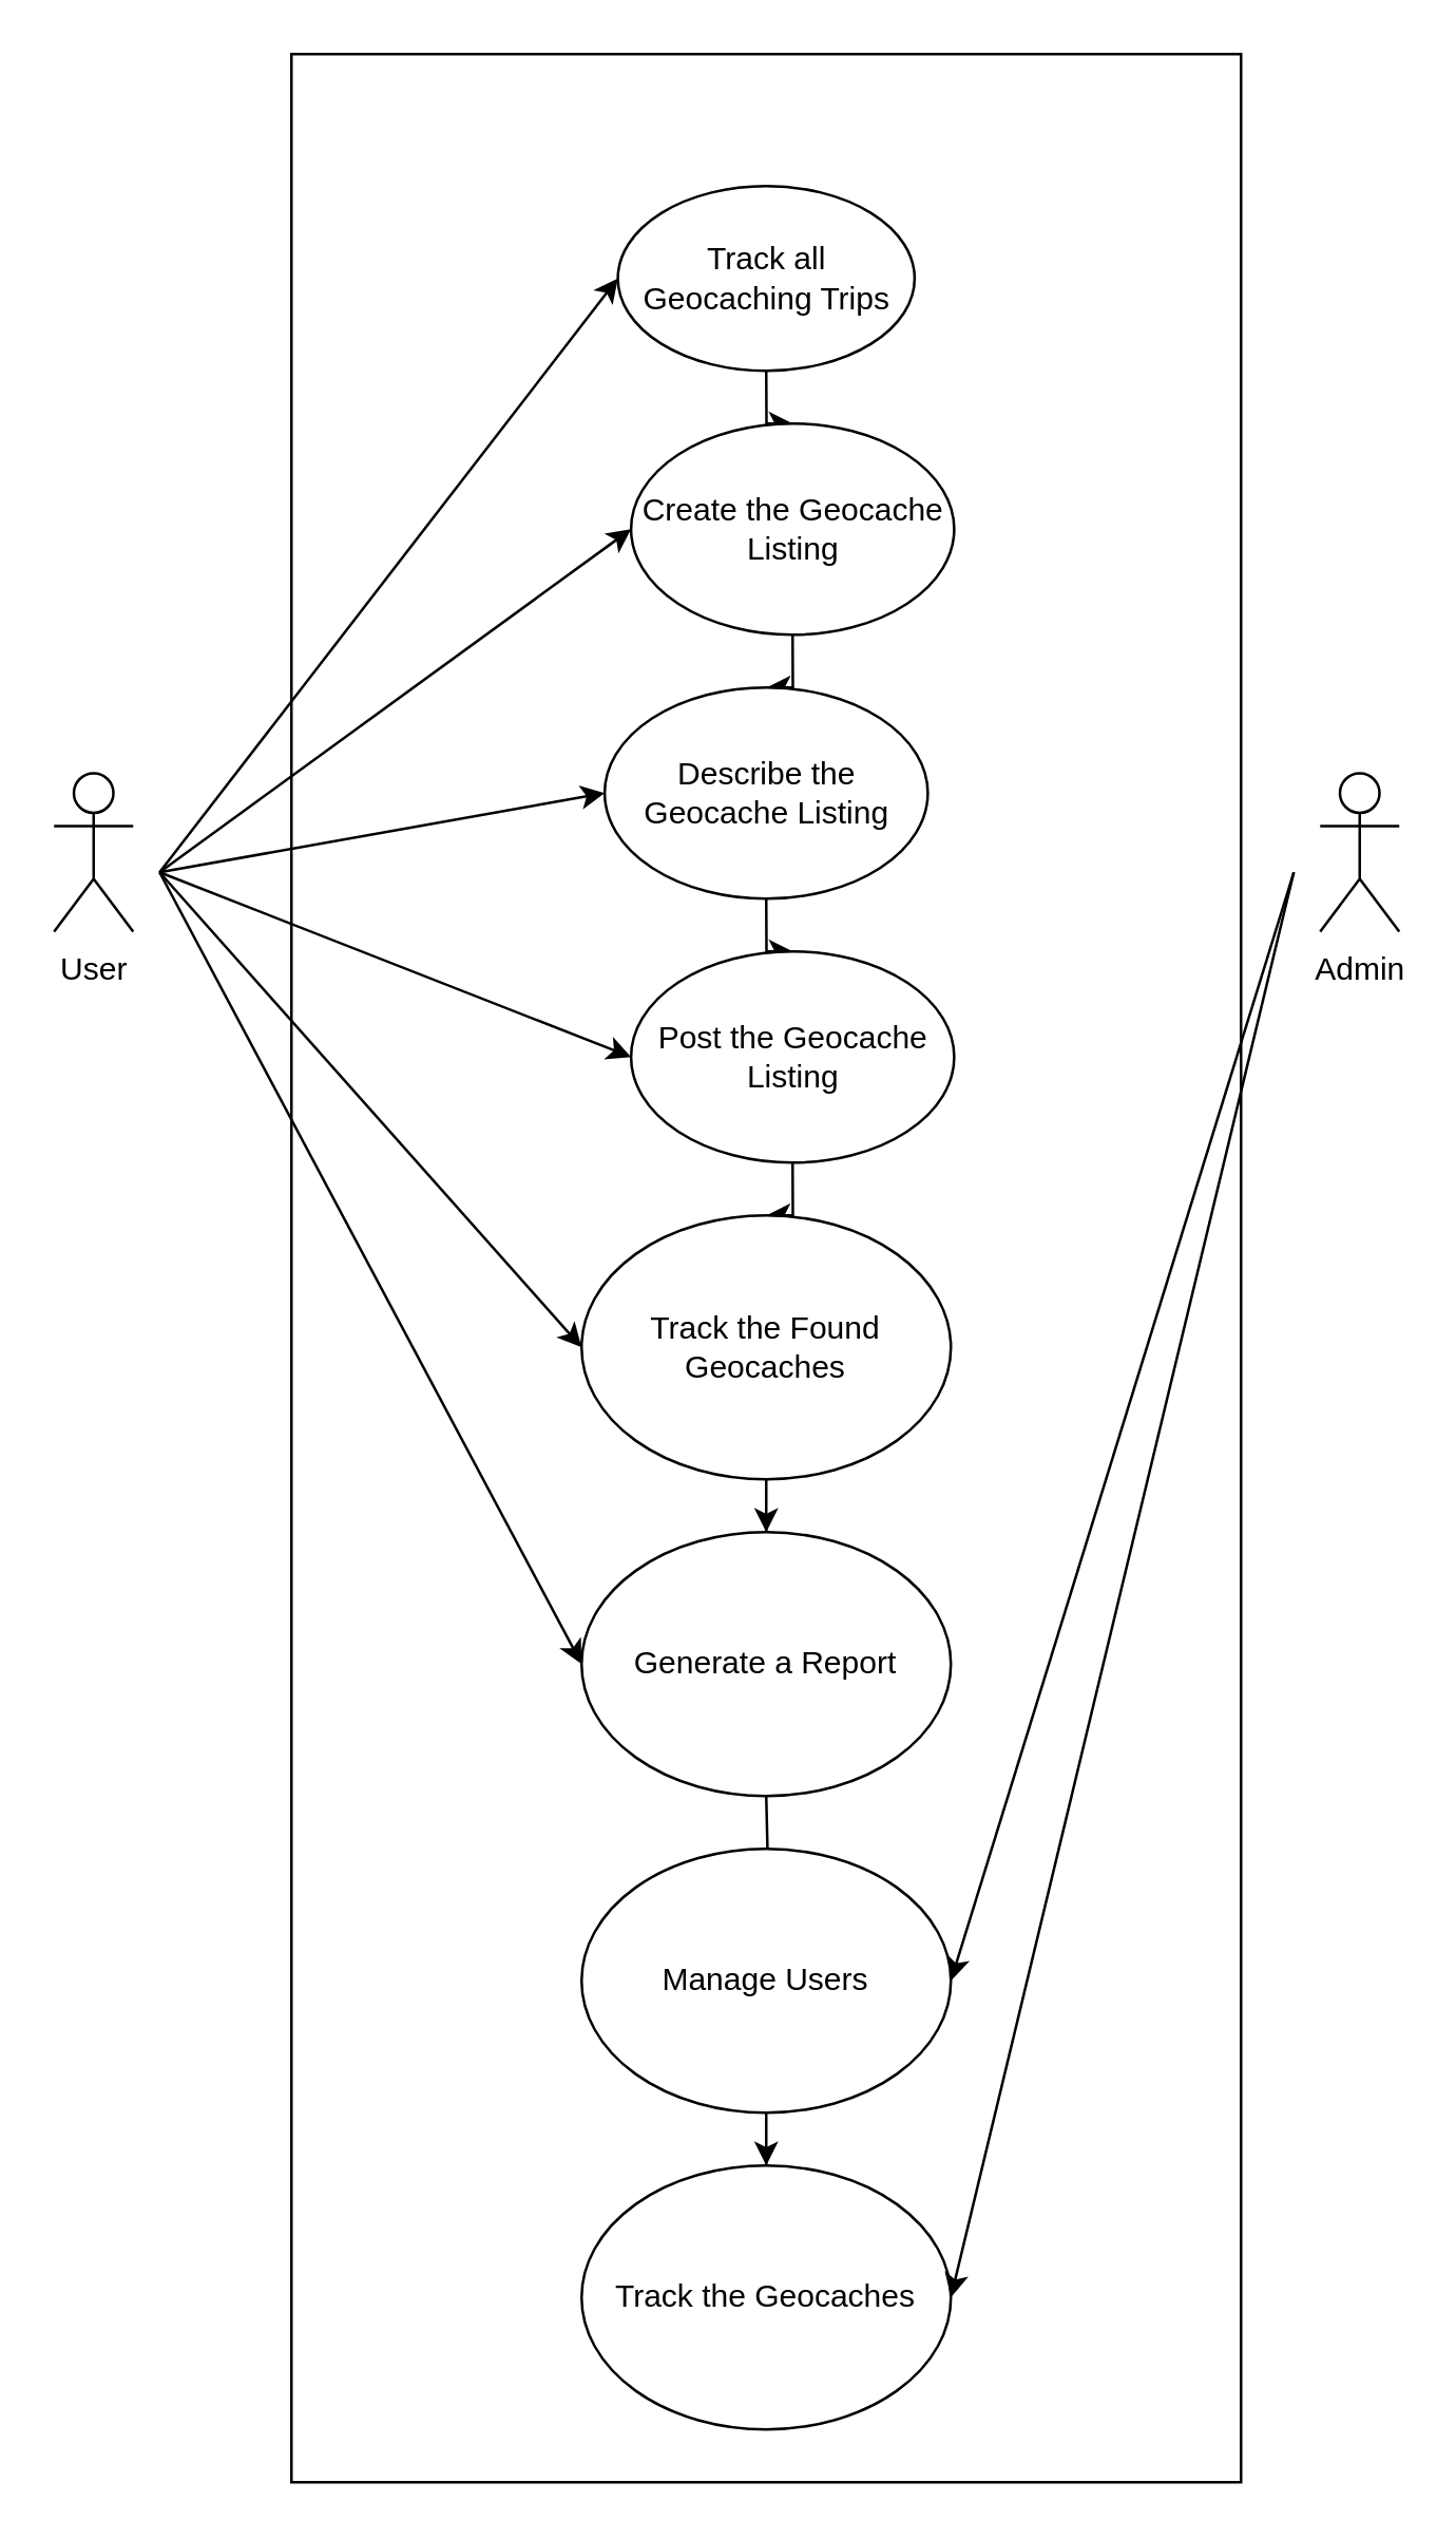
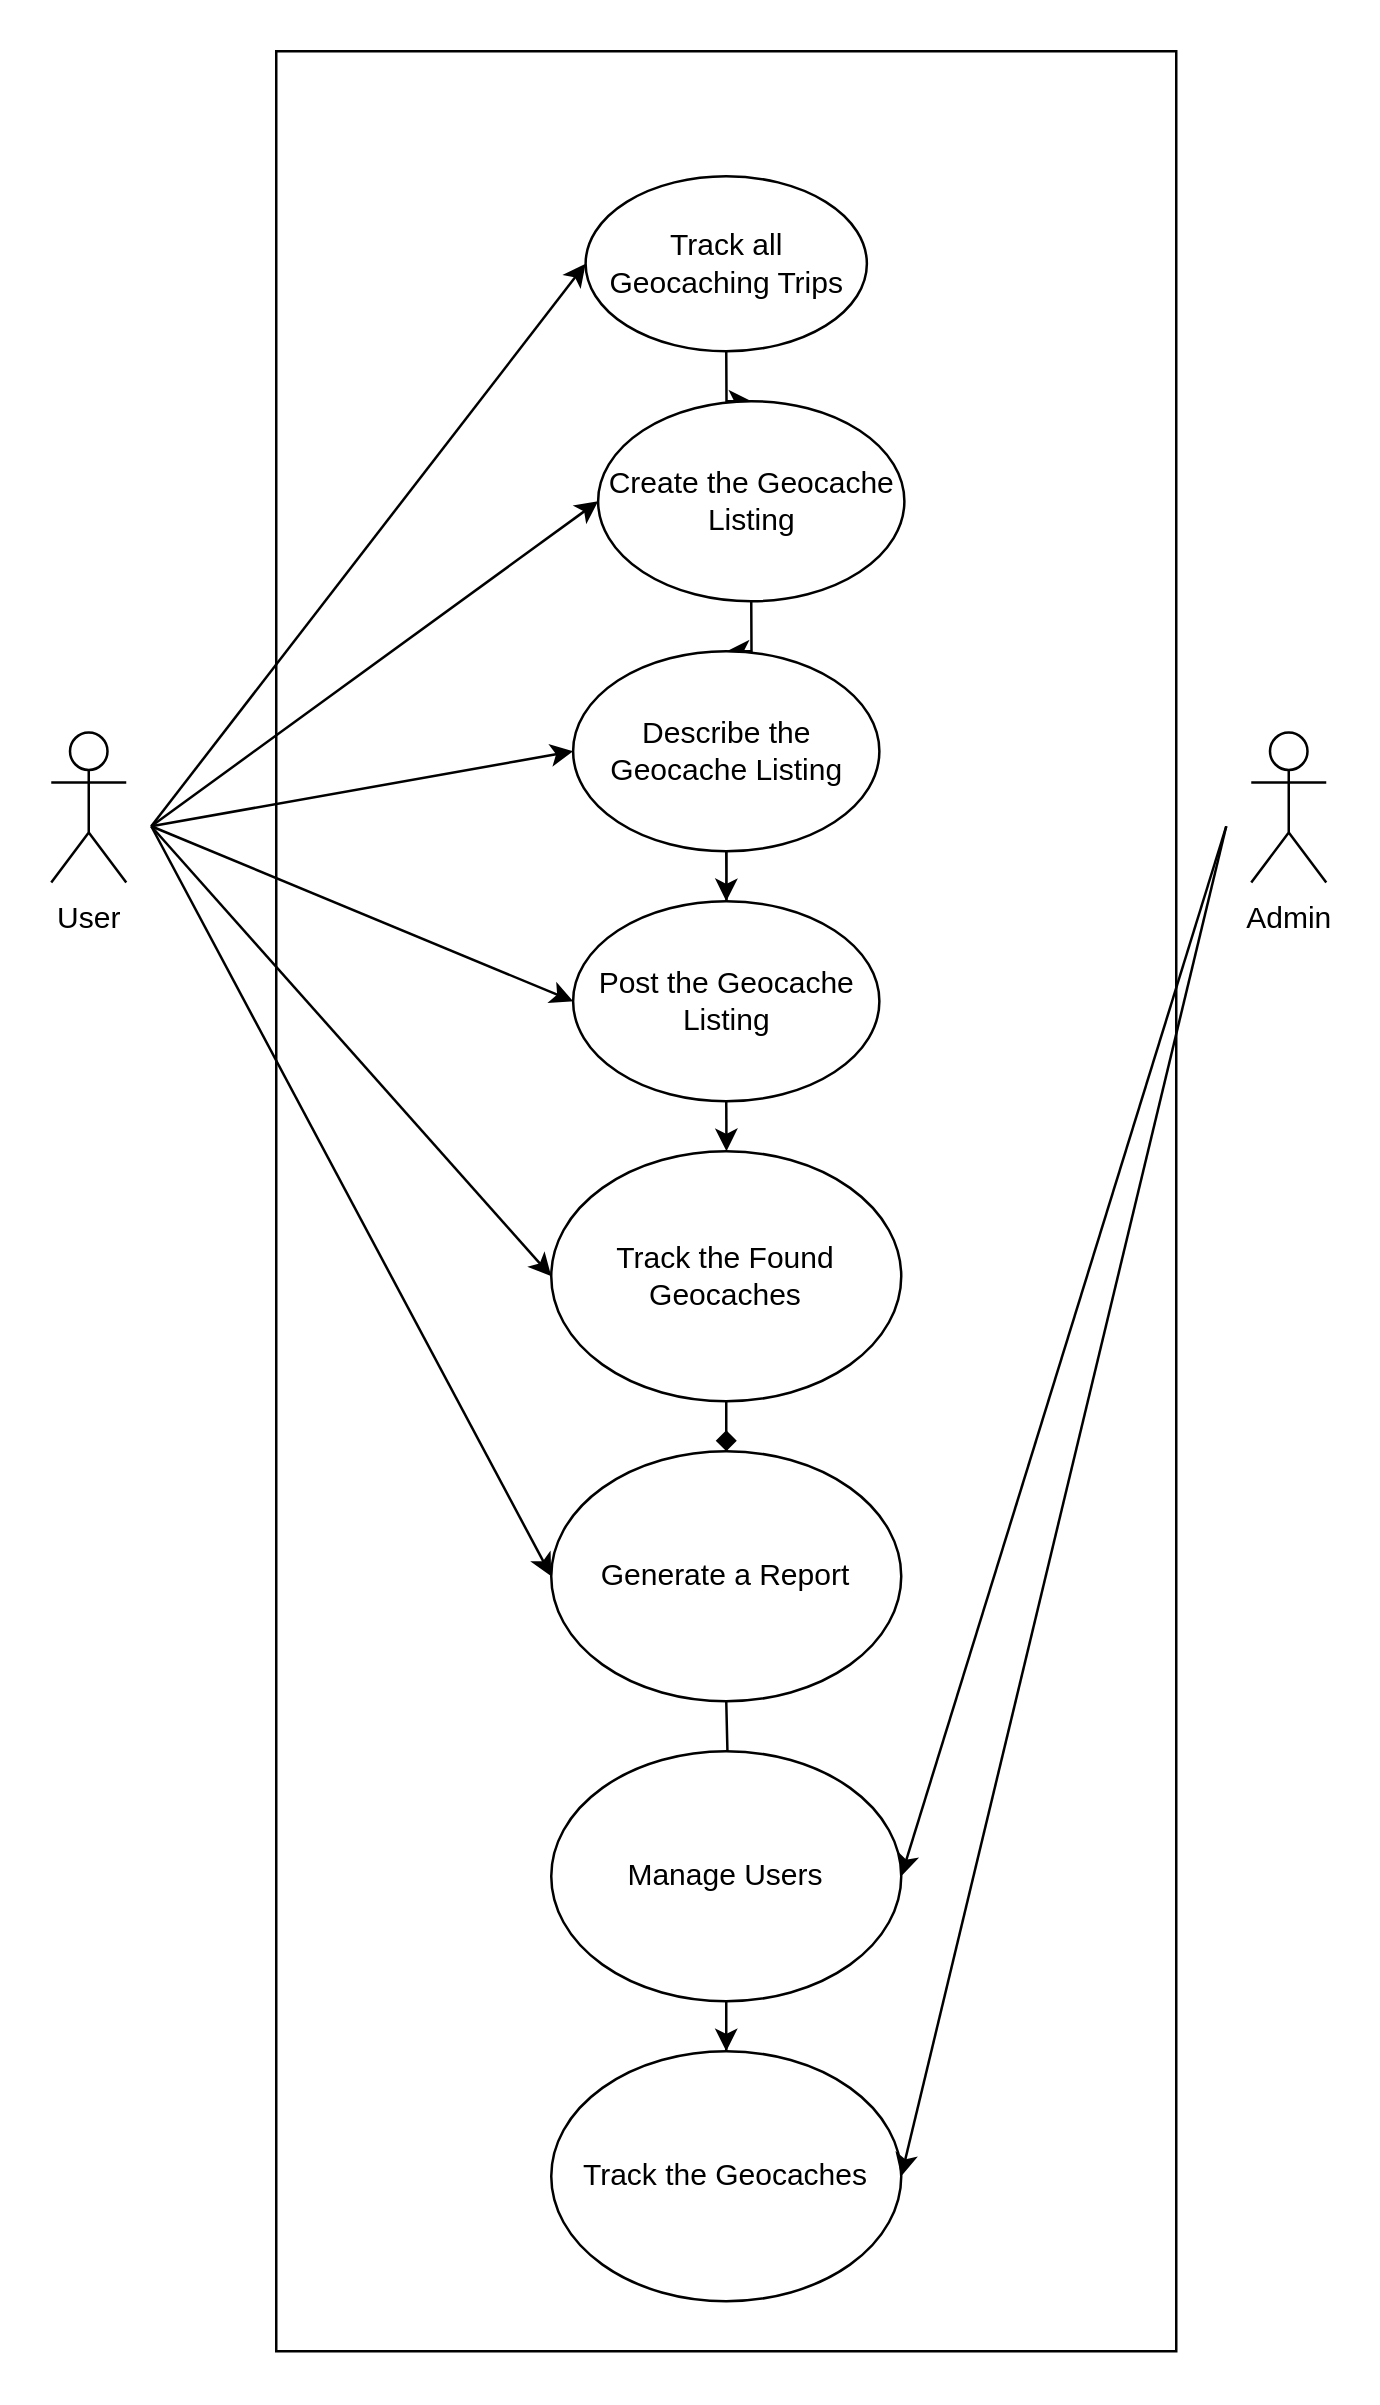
- <mxCell id="14" value="Post the Geocache Listing" style="ellipse;whiteSpace=wrap;html=1;" parent="1" vertex="1"><mxGeometry x="238.75" y="360" width="122.5" height="80" as="geometry" /></mxCell>
+ <mxCell id="14" value="Post the Geocache Listing" style="ellipse;whiteSpace=wrap;html=1;" parent="1" vertex="1"><mxGeometry x="228.75" y="360" width="122.5" height="80" as="geometry" /></mxCell>
- <mxCell id="15" value="" style="edgeStyle=orthogonalEdgeStyle;rounded=0;orthogonalLoop=1;jettySize=auto;html=1;" parent="1" source="16" target="17" edge="1"><mxGeometry relative="1" as="geometry" /></mxCell>
+ <mxCell id="15" value="" style="edgeStyle=orthogonalEdgeStyle;rounded=0;orthogonalLoop=1;jettySize=auto;html=1;endArrow=diamond;" parent="1" source="16" target="17" edge="1"><mxGeometry relative="1" as="geometry" /></mxCell>
